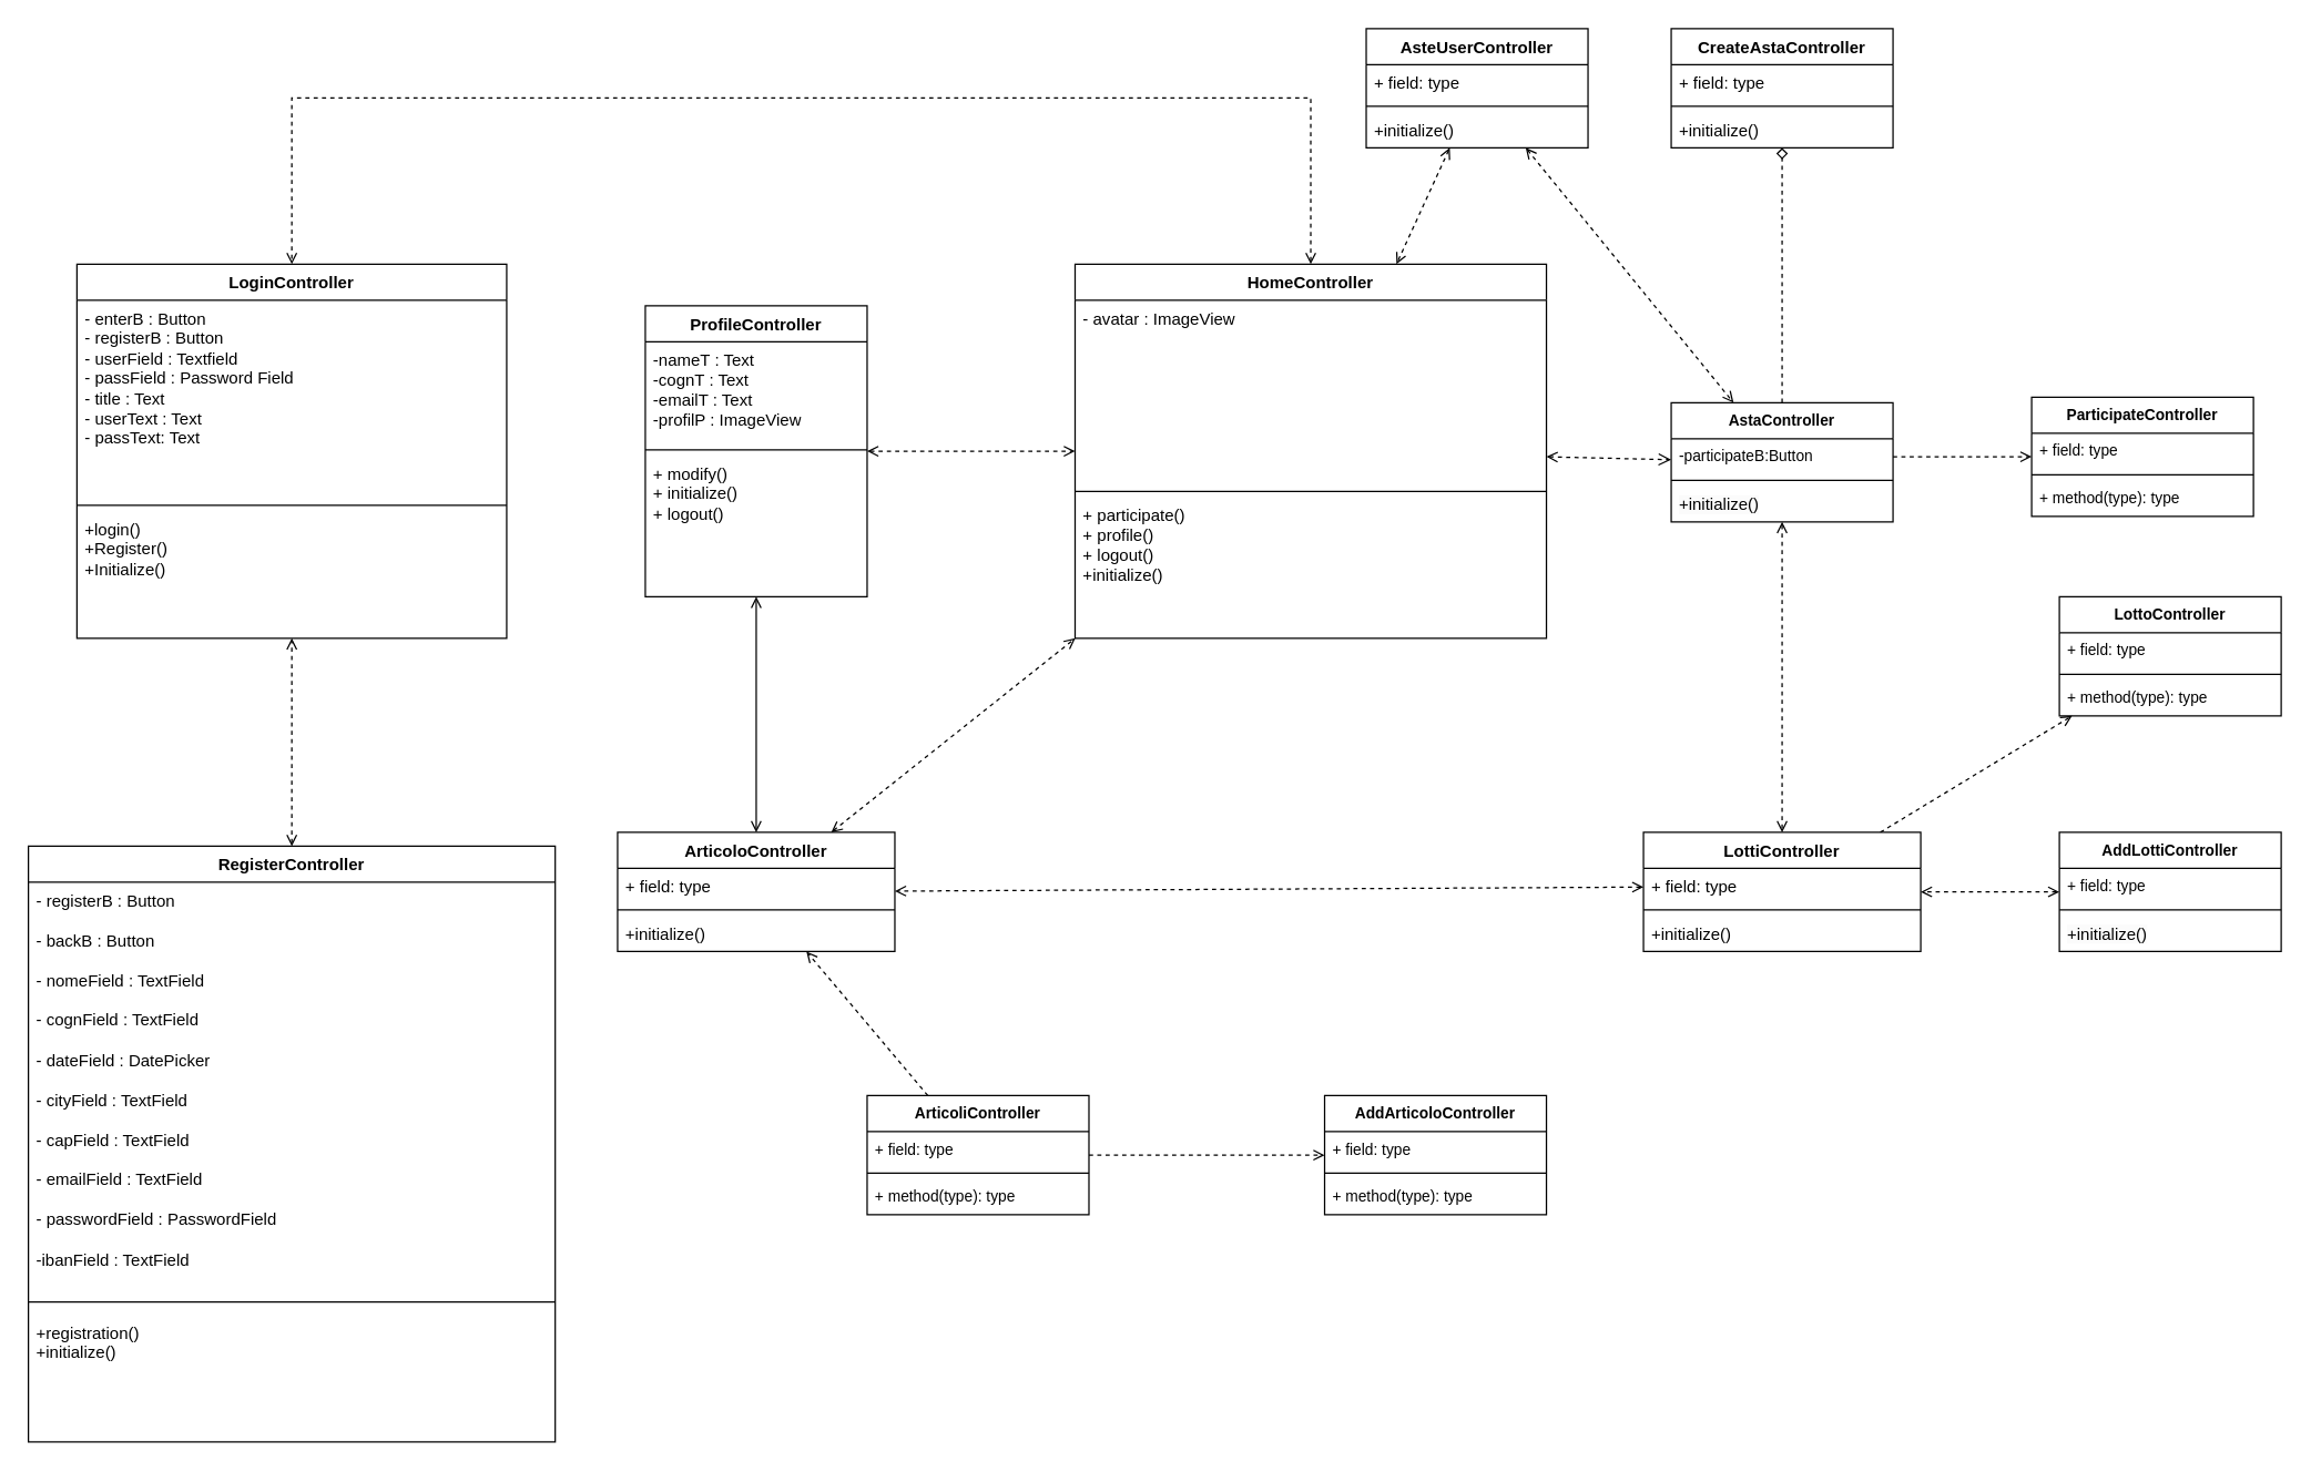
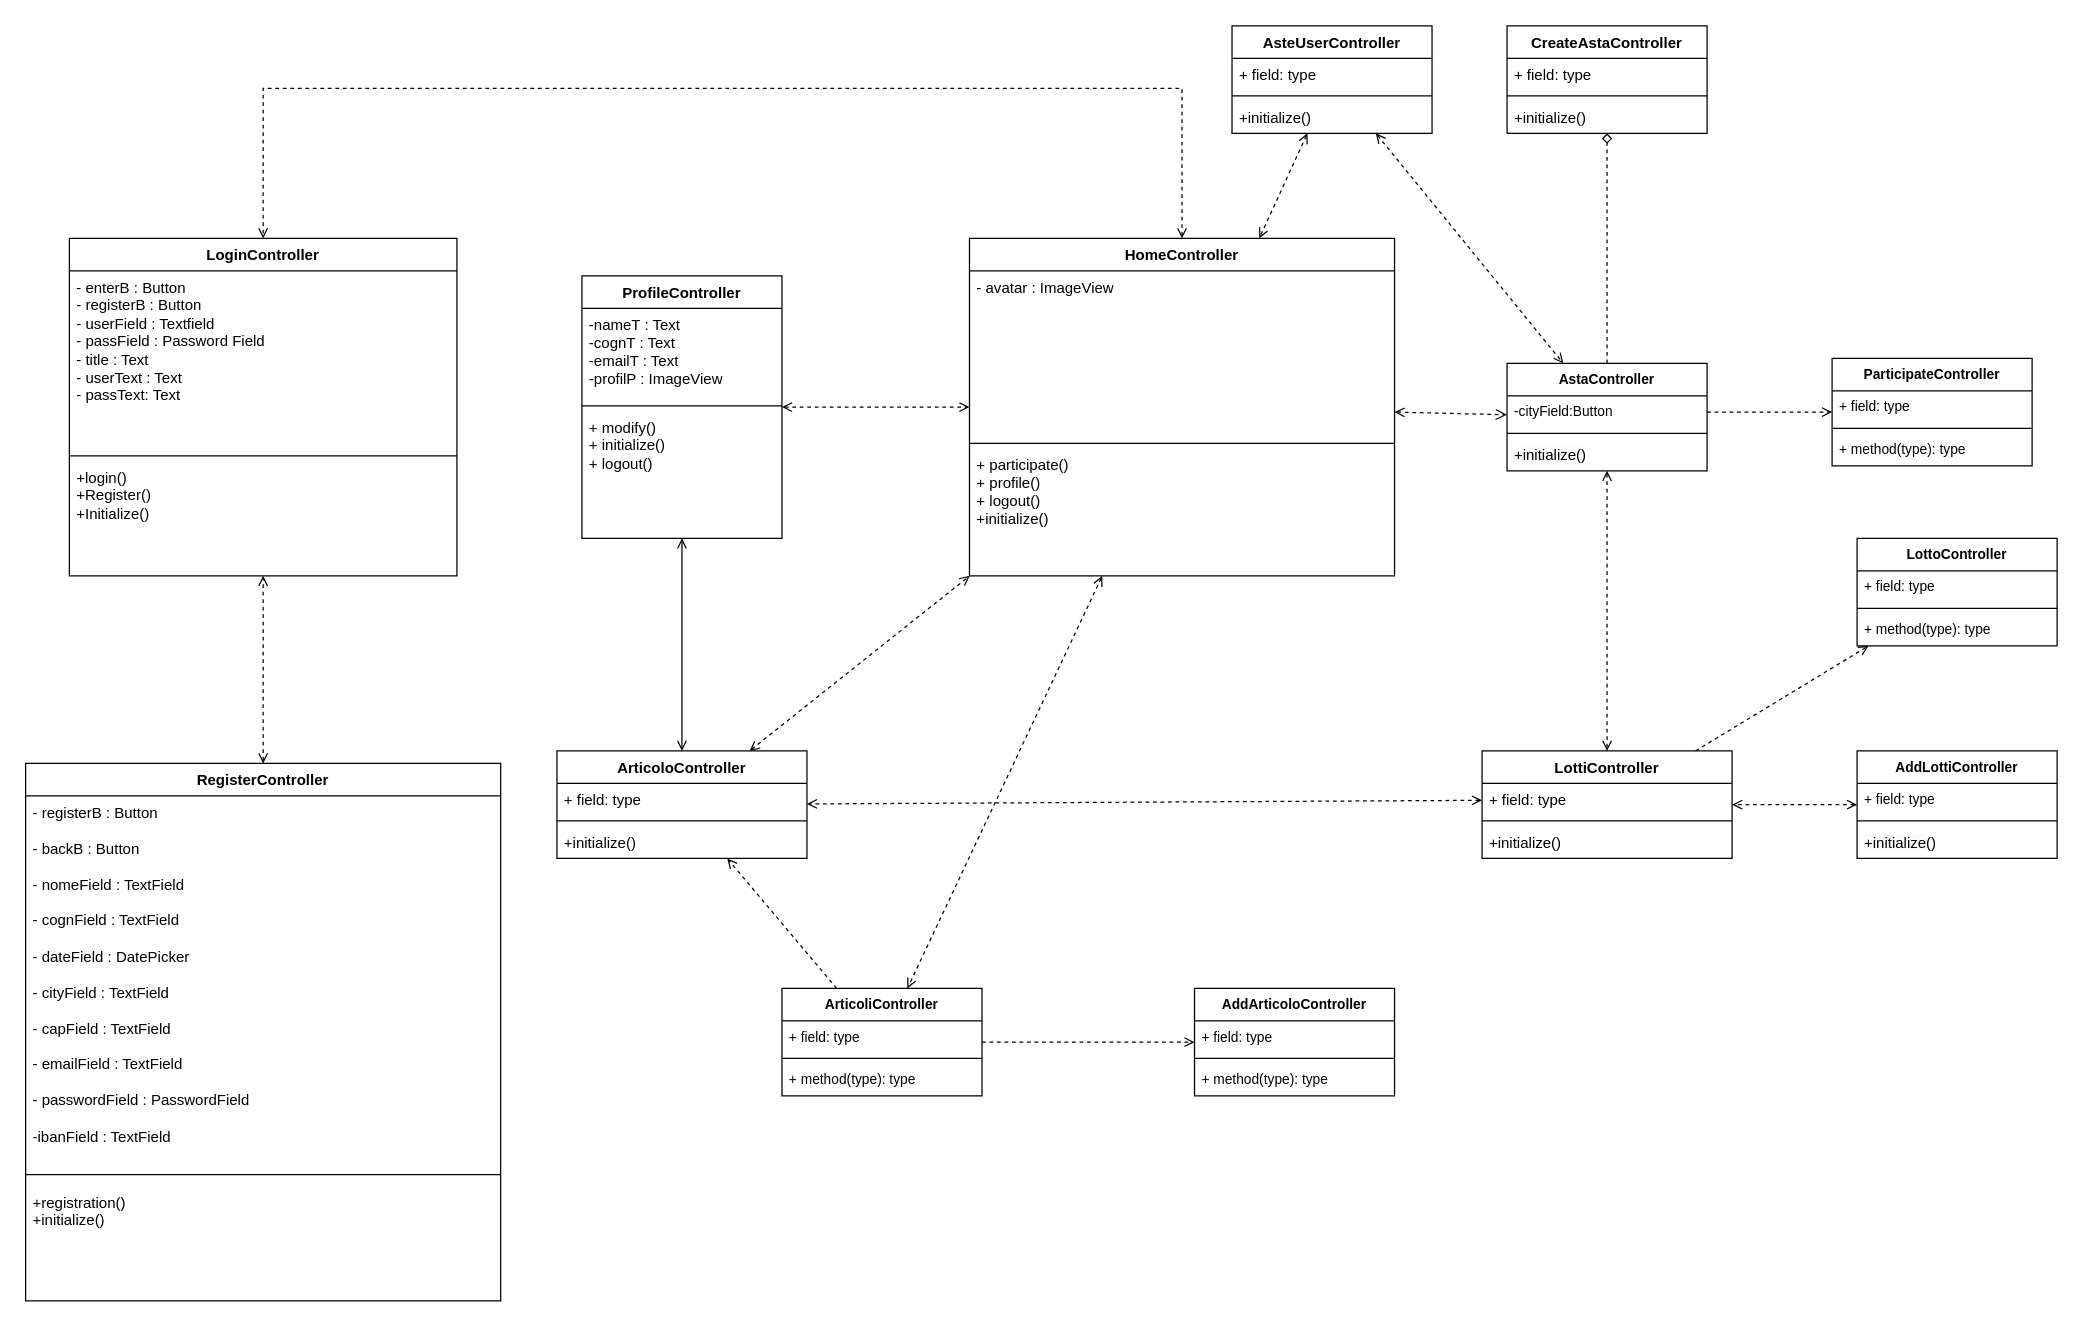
- <mxCell id="37" value="-participateB:Button" style="text;strokeColor=none;fillColor=none;align=left;verticalAlign=top;spacingLeft=4;spacingRight=4;overflow=hidden;rotatable=0;points=[[0,0.5],[1,0.5]];portConstraint=eastwest;whiteSpace=wrap;html=1;fontFamily=Helvetica;fontSize=11;fontColor=default;labelBackgroundColor=default;" parent="36" vertex="1"><mxGeometry y="26" width="160" height="26" as="geometry" /></mxCell>
+ <mxCell id="37" value="-cityField:Button" style="text;strokeColor=none;fillColor=none;align=left;verticalAlign=top;spacingLeft=4;spacingRight=4;overflow=hidden;rotatable=0;points=[[0,0.5],[1,0.5]];portConstraint=eastwest;whiteSpace=wrap;html=1;fontFamily=Helvetica;fontSize=11;fontColor=default;labelBackgroundColor=default;" parent="36" vertex="1"><mxGeometry y="26" width="160" height="26" as="geometry" /></mxCell>
+ <mxCell id="3" style="edgeStyle=none;rounded=0;orthogonalLoop=1;jettySize=auto;html=1;dashed=1;strokeColor=default;align=center;verticalAlign=middle;fontFamily=Helvetica;fontSize=11;fontColor=default;labelBackgroundColor=default;endArrow=open;endFill=0;startArrow=open;startFill=0;" edge="1" parent="1" source="4" target="62"><mxGeometry relative="1" as="geometry" /></mxCell>
